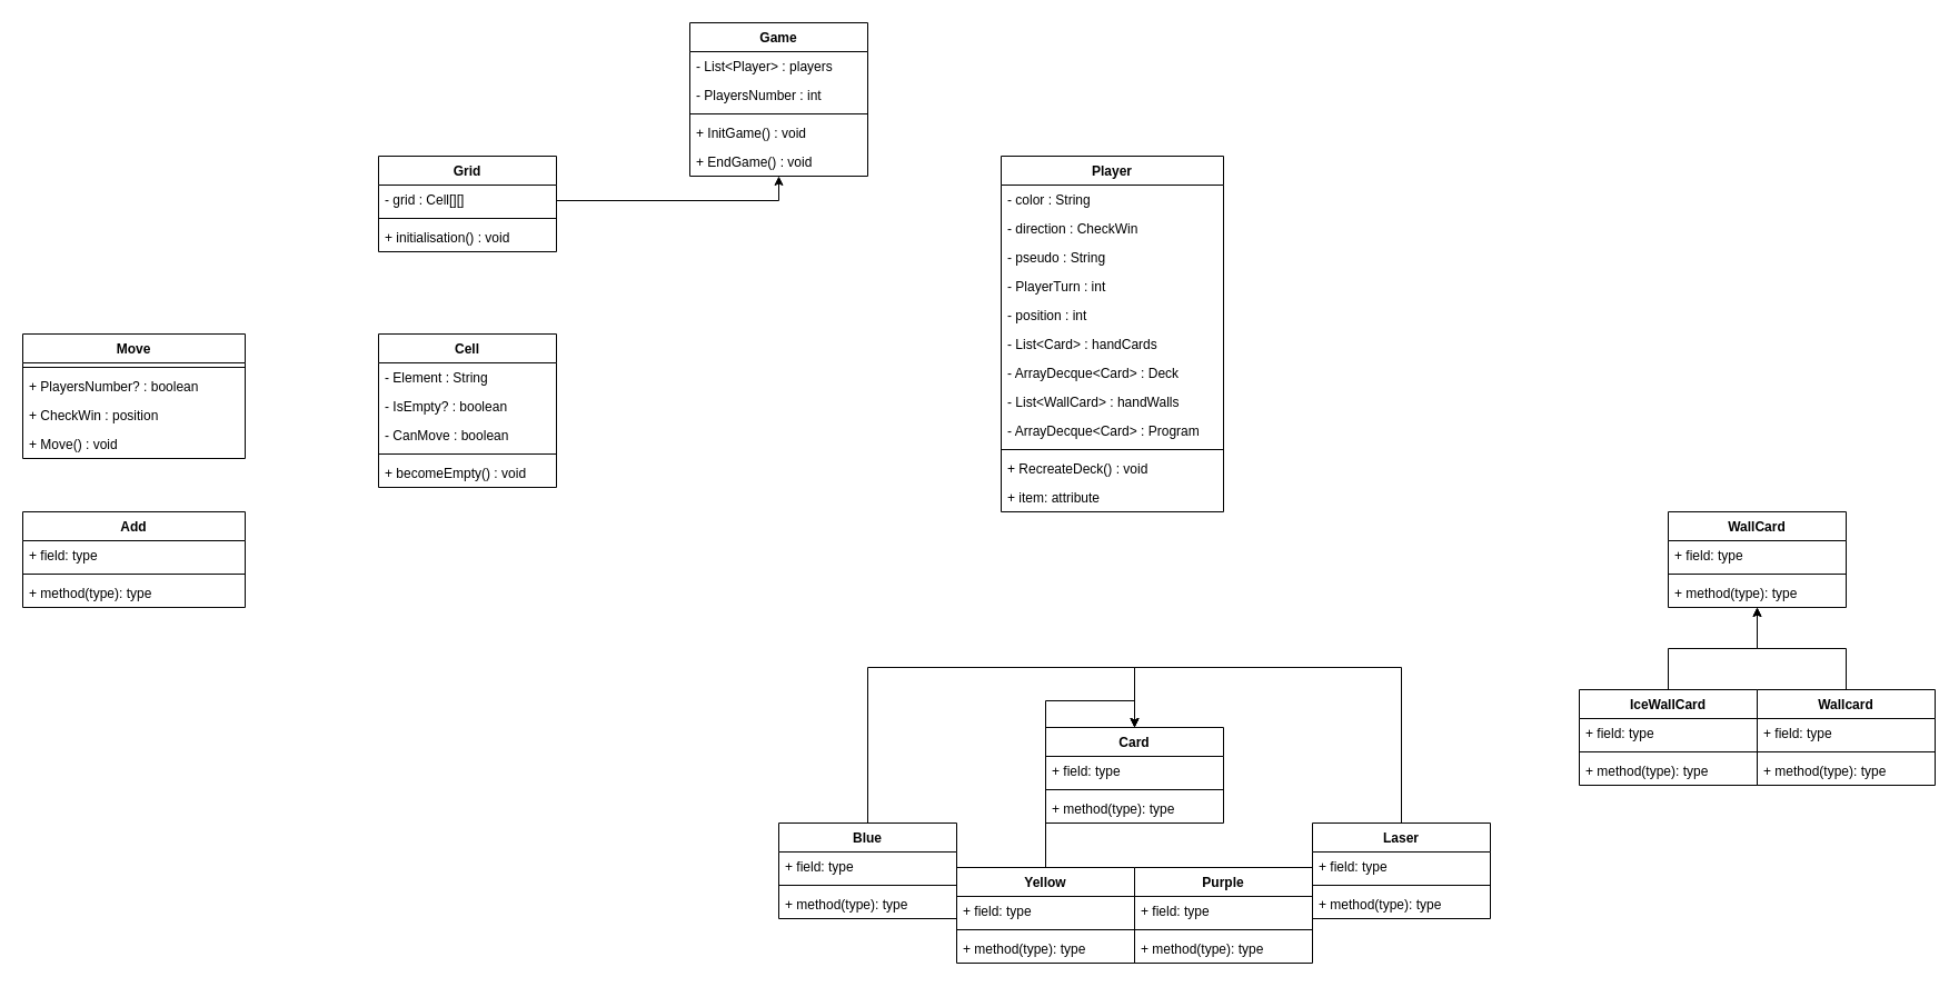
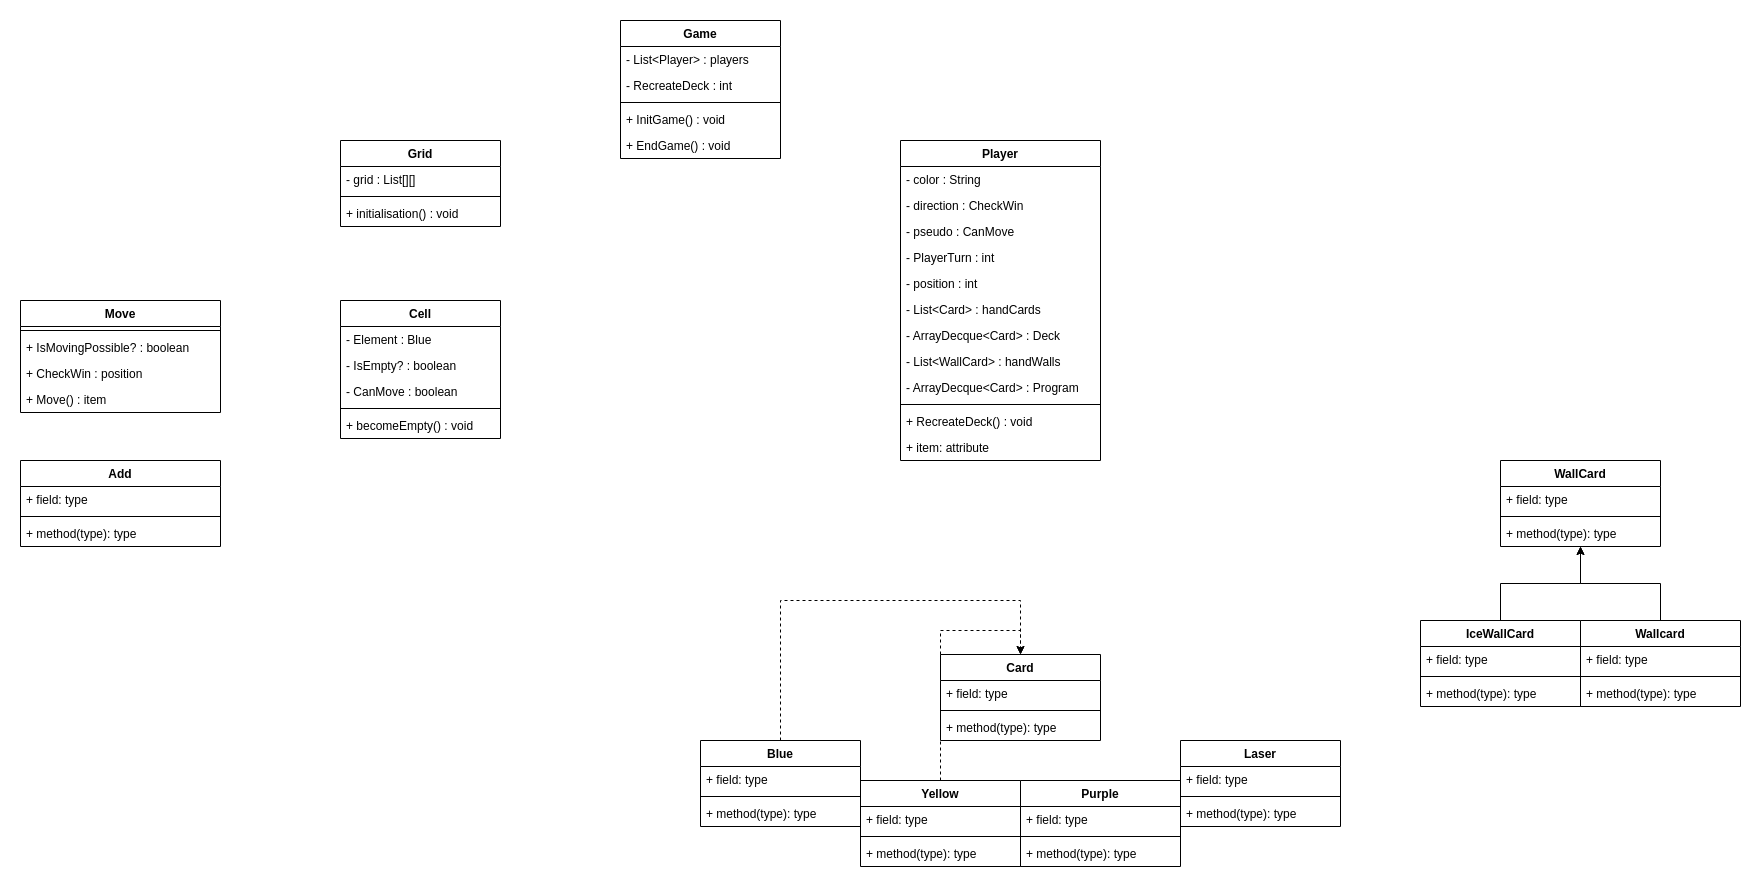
- <mxCell id="4" value="- PlayersNumber : int" style="text;strokeColor=none;fillColor=none;align=left;verticalAlign=top;spacingLeft=4;spacingRight=4;overflow=hidden;rotatable=0;points=[[0,0.5],[1,0.5]];portConstraint=eastwest;" parent="2" vertex="1"><mxGeometry y="52" width="160" height="26" as="geometry" /></mxCell>
+ <mxCell id="4" value="- RecreateDeck : int" style="text;strokeColor=none;fillColor=none;align=left;verticalAlign=top;spacingLeft=4;spacingRight=4;overflow=hidden;rotatable=0;points=[[0,0.5],[1,0.5]];portConstraint=eastwest;" parent="2" vertex="1"><mxGeometry y="52" width="160" height="26" as="geometry" /></mxCell>
- <mxCell id="16" value="- grid : Cell[][]" style="text;strokeColor=none;fillColor=none;align=left;verticalAlign=top;spacingLeft=4;spacingRight=4;overflow=hidden;rotatable=0;points=[[0,0.5],[1,0.5]];portConstraint=eastwest;" parent="15" vertex="1"><mxGeometry y="26" width="160" height="26" as="geometry" /></mxCell>
+ <mxCell id="16" value="- grid : List[][]" style="text;strokeColor=none;fillColor=none;align=left;verticalAlign=top;spacingLeft=4;spacingRight=4;overflow=hidden;rotatable=0;points=[[0,0.5],[1,0.5]];portConstraint=eastwest;" parent="15" vertex="1"><mxGeometry y="26" width="160" height="26" as="geometry" /></mxCell>
- <mxCell id="14" style="edgeStyle=orthogonalEdgeStyle;rounded=0;orthogonalLoop=1;jettySize=auto;html=1;" parent="1" source="15" target="2" edge="1"><mxGeometry relative="1" as="geometry"><Array as="points"><mxPoint x="700" y="180" /></Array></mxGeometry></mxCell>
- <mxCell id="22" value="- pseudo : String" style="text;strokeColor=none;fillColor=none;align=left;verticalAlign=top;spacingLeft=4;spacingRight=4;overflow=hidden;rotatable=0;points=[[0,0.5],[1,0.5]];portConstraint=eastwest;" vertex="1" parent="19"><mxGeometry y="78" width="200" height="26" as="geometry" /></mxCell>
+ <mxCell id="22" value="- pseudo : CanMove" style="text;strokeColor=none;fillColor=none;align=left;verticalAlign=top;spacingLeft=4;spacingRight=4;overflow=hidden;rotatable=0;points=[[0,0.5],[1,0.5]];portConstraint=eastwest;" vertex="1" parent="19"><mxGeometry y="78" width="200" height="26" as="geometry" /></mxCell>
- <mxCell id="9" value="- Element : String" style="text;strokeColor=none;fillColor=none;align=left;verticalAlign=top;spacingLeft=4;spacingRight=4;overflow=hidden;rotatable=0;points=[[0,0.5],[1,0.5]];portConstraint=eastwest;" parent="8" vertex="1"><mxGeometry y="26" width="160" height="26" as="geometry" /></mxCell>
+ <mxCell id="9" value="- Element : Blue" style="text;strokeColor=none;fillColor=none;align=left;verticalAlign=top;spacingLeft=4;spacingRight=4;overflow=hidden;rotatable=0;points=[[0,0.5],[1,0.5]];portConstraint=eastwest;" parent="8" vertex="1"><mxGeometry y="26" width="160" height="26" as="geometry" /></mxCell>
- <mxCell id="71" value="+ PlayersNumber? : boolean" style="text;strokeColor=none;fillColor=none;align=left;verticalAlign=top;spacingLeft=4;spacingRight=4;overflow=hidden;rotatable=0;points=[[0,0.5],[1,0.5]];portConstraint=eastwest;" parent="69" vertex="1"><mxGeometry y="34" width="200" height="26" as="geometry" /></mxCell>
+ <mxCell id="71" value="+ IsMovingPossible? : boolean" style="text;strokeColor=none;fillColor=none;align=left;verticalAlign=top;spacingLeft=4;spacingRight=4;overflow=hidden;rotatable=0;points=[[0,0.5],[1,0.5]];portConstraint=eastwest;" parent="69" vertex="1"><mxGeometry y="34" width="200" height="26" as="geometry" /></mxCell>
- <mxCell id="73" value="+ Move() : void" style="text;strokeColor=none;fillColor=none;align=left;verticalAlign=top;spacingLeft=4;spacingRight=4;overflow=hidden;rotatable=0;points=[[0,0.5],[1,0.5]];portConstraint=eastwest;" parent="69" vertex="1"><mxGeometry y="86" width="200" height="26" as="geometry" /></mxCell>
+ <mxCell id="73" value="+ Move() : item" style="text;strokeColor=none;fillColor=none;align=left;verticalAlign=top;spacingLeft=4;spacingRight=4;overflow=hidden;rotatable=0;points=[[0,0.5],[1,0.5]];portConstraint=eastwest;" parent="69" vertex="1"><mxGeometry y="86" width="200" height="26" as="geometry" /></mxCell>
- <mxCell id="41" style="edgeStyle=orthogonalEdgeStyle;rounded=0;orthogonalLoop=1;jettySize=auto;html=1;" parent="1" source="42" target="32" edge="1"><mxGeometry relative="1" as="geometry"><Array as="points"><mxPoint x="780" y="600" /><mxPoint x="1020" y="600" /></Array></mxGeometry></mxCell>
+ <mxCell id="41" style="edgeStyle=orthogonalEdgeStyle;rounded=0;orthogonalLoop=1;jettySize=auto;html=1;dashed=1;" parent="1" source="42" target="32" edge="1"><mxGeometry relative="1" as="geometry"><Array as="points"><mxPoint x="780" y="600" /><mxPoint x="1020" y="600" /></Array></mxGeometry></mxCell>
- <mxCell id="50" style="edgeStyle=orthogonalEdgeStyle;rounded=0;orthogonalLoop=1;jettySize=auto;html=1;" parent="1" source="51" target="32" edge="1"><mxGeometry relative="1" as="geometry"><Array as="points"><mxPoint x="1260" y="600" /><mxPoint x="1020" y="600" /></Array></mxGeometry></mxCell>
- <mxCell id="36" style="edgeStyle=orthogonalEdgeStyle;rounded=0;orthogonalLoop=1;jettySize=auto;html=1;" parent="1" source="37" target="32" edge="1"><mxGeometry relative="1" as="geometry"><Array as="points"><mxPoint x="940" y="630" /><mxPoint x="1020" y="630" /></Array></mxGeometry></mxCell>
+ <mxCell id="36" style="edgeStyle=orthogonalEdgeStyle;rounded=0;orthogonalLoop=1;jettySize=auto;html=1;dashed=1;" parent="1" source="37" target="32" edge="1"><mxGeometry relative="1" as="geometry"><Array as="points"><mxPoint x="940" y="630" /><mxPoint x="1020" y="630" /></Array></mxGeometry></mxCell>
